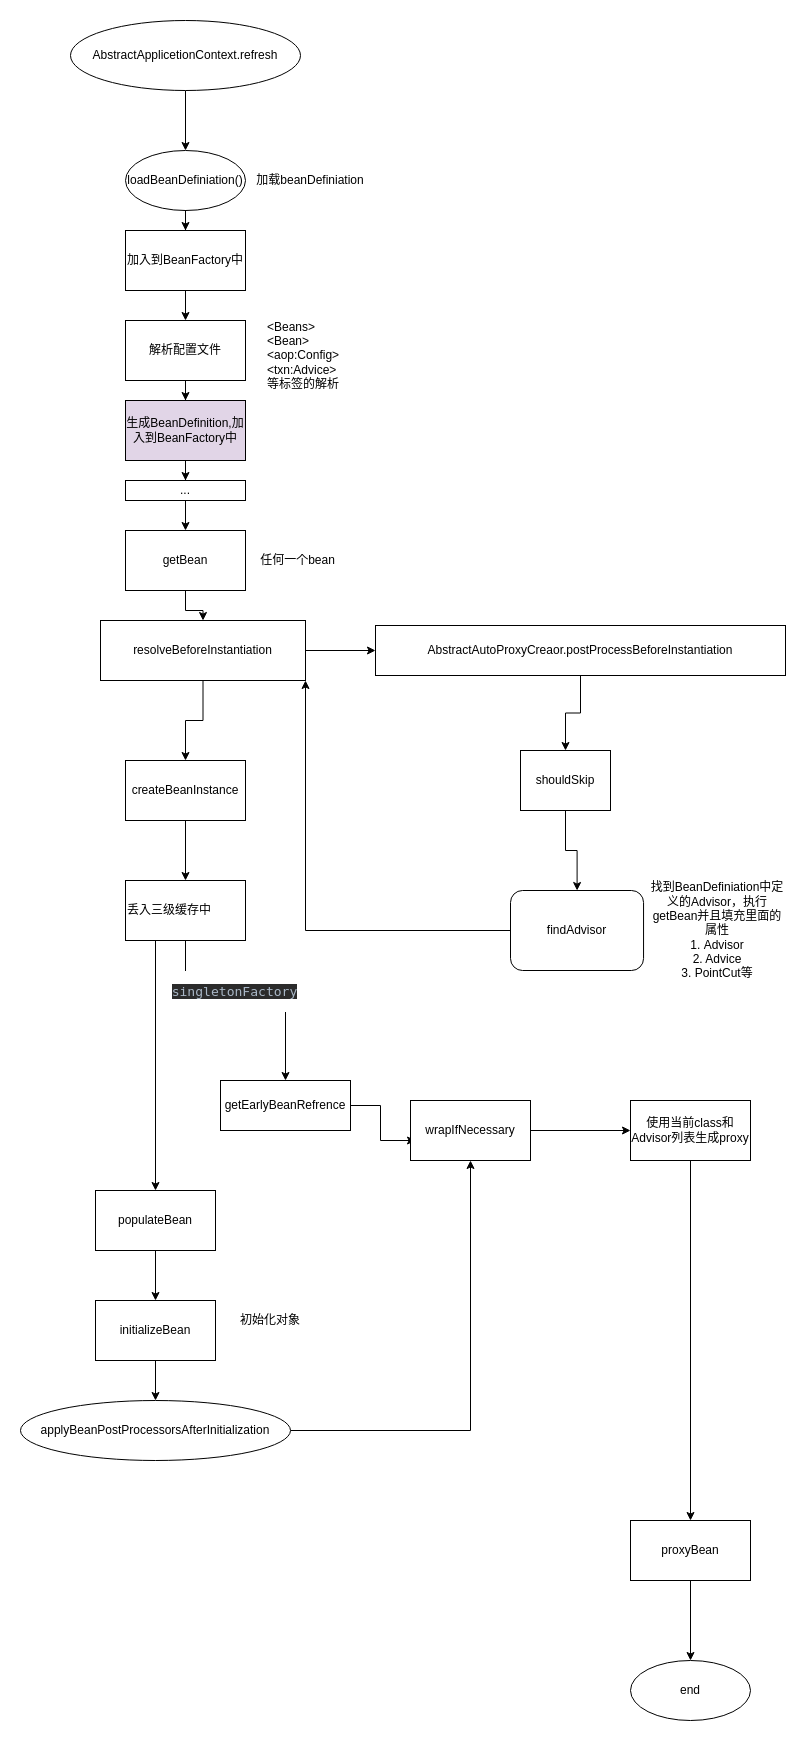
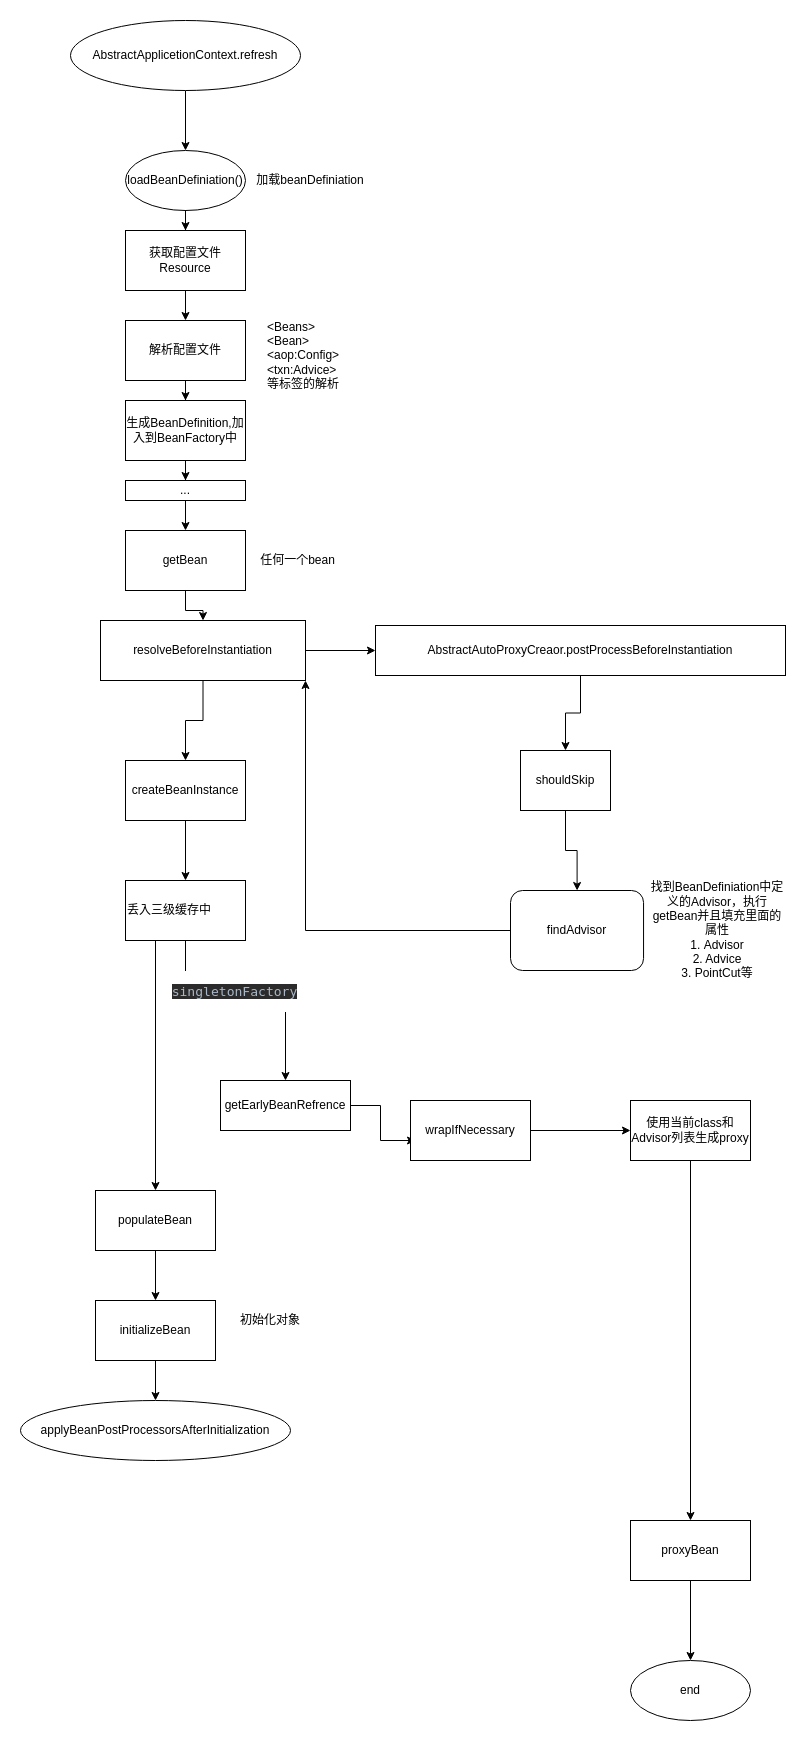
- <mxCell id="8" value="加入到BeanFactory中" style="whiteSpace=wrap;html=1;" vertex="1" parent="1"><mxGeometry x="125" y="230" width="120" height="60" as="geometry" /></mxCell>
+ <mxCell id="8" value="获取配置文件Resource" style="whiteSpace=wrap;html=1;" vertex="1" parent="1"><mxGeometry x="125" y="230" width="120" height="60" as="geometry" /></mxCell>
- <mxCell id="14" value="生成BeanDefinition,加入到BeanFactory中" style="whiteSpace=wrap;html=1;fillColor=#e1d5e7;" vertex="1" parent="1"><mxGeometry x="125" y="400" width="120" height="60" as="geometry" /></mxCell>
+ <mxCell id="14" value="生成BeanDefinition,加入到BeanFactory中" style="whiteSpace=wrap;html=1;" vertex="1" parent="1"><mxGeometry x="125" y="400" width="120" height="60" as="geometry" /></mxCell>
- <mxCell id="50" style="edgeStyle=orthogonalEdgeStyle;rounded=0;orthogonalLoop=1;jettySize=auto;html=1;entryX=0.5;entryY=1;entryDx=0;entryDy=0;" edge="1" parent="1" source="51" target="37"><mxGeometry relative="1" as="geometry" /></mxCell>
